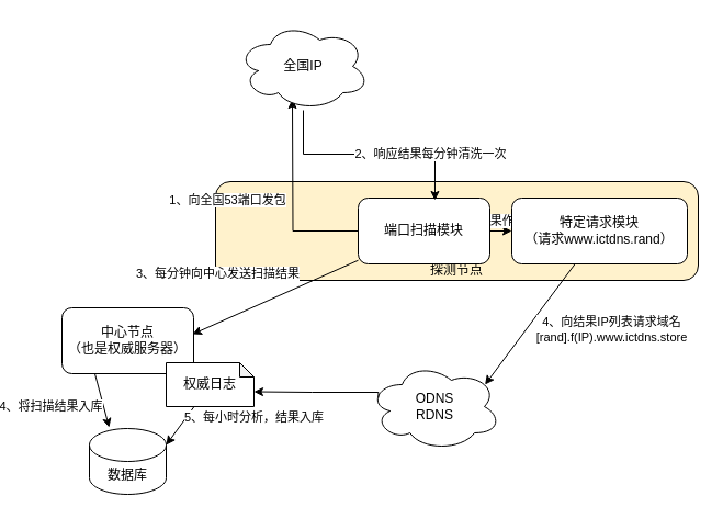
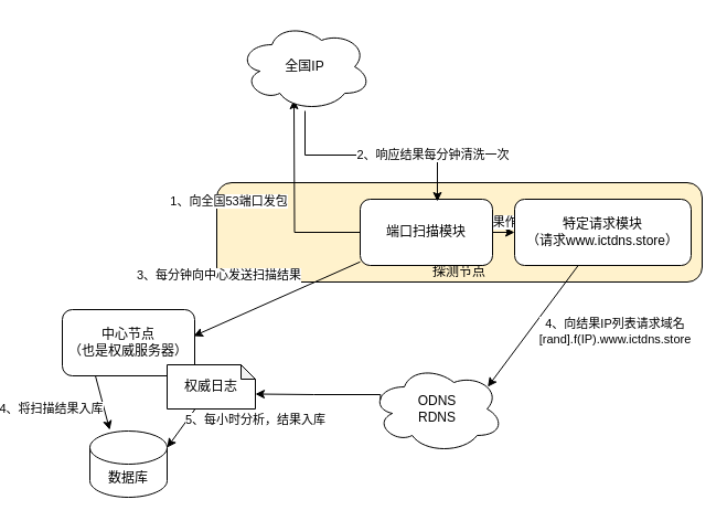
- <mxCell id="17" value="特定请求模块&lt;br&gt;（请求www.ictdns.rand）" style="rounded=1;whiteSpace=wrap;html=1;" vertex="1" parent="1"><mxGeometry x="430" y="180" width="160" height="60" as="geometry" /></mxCell>
+ <mxCell id="17" value="特定请求模块&lt;br&gt;（请求www.ictdns.store）" style="rounded=1;whiteSpace=wrap;html=1;" vertex="1" parent="1"><mxGeometry x="430" y="180" width="160" height="60" as="geometry" /></mxCell>
